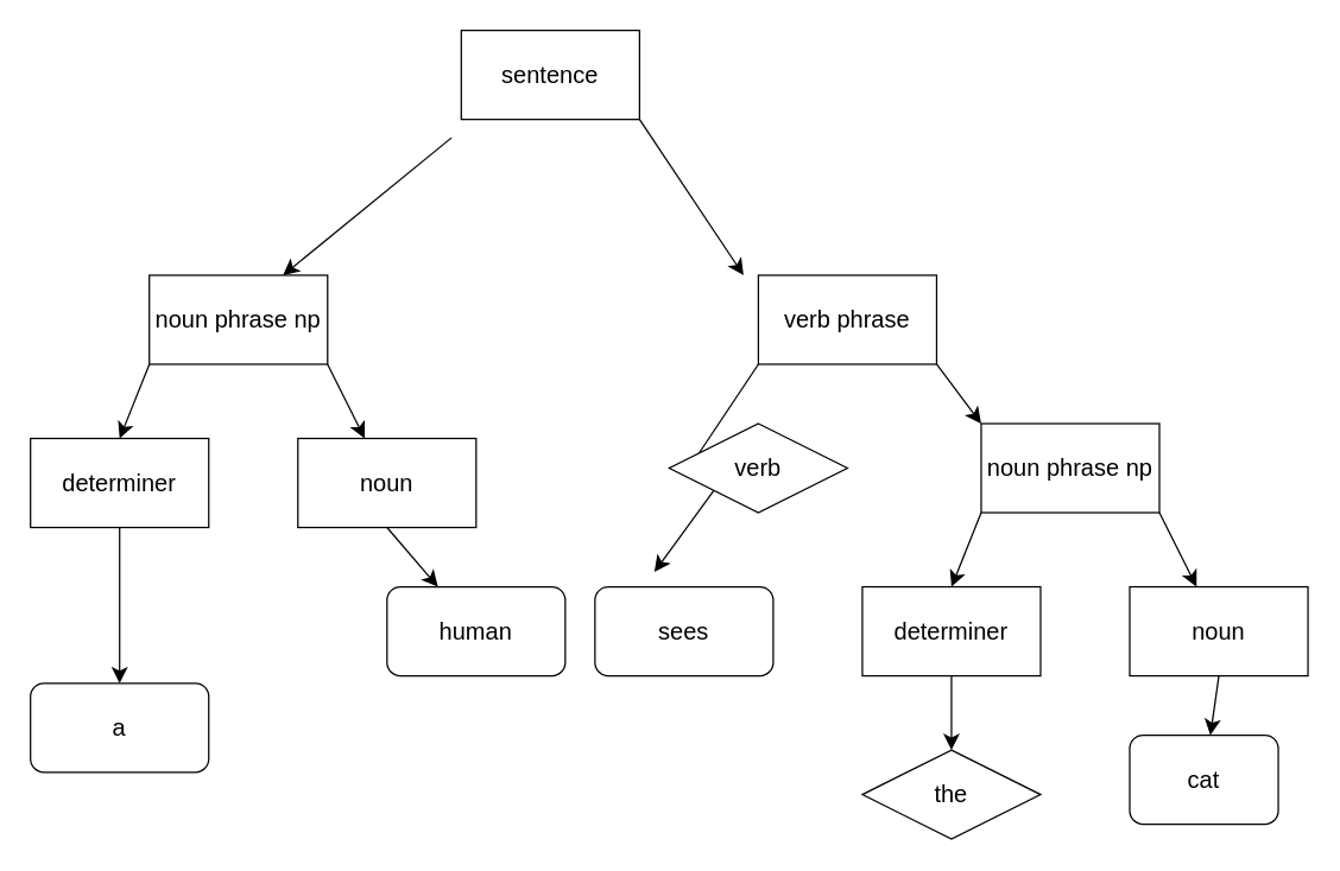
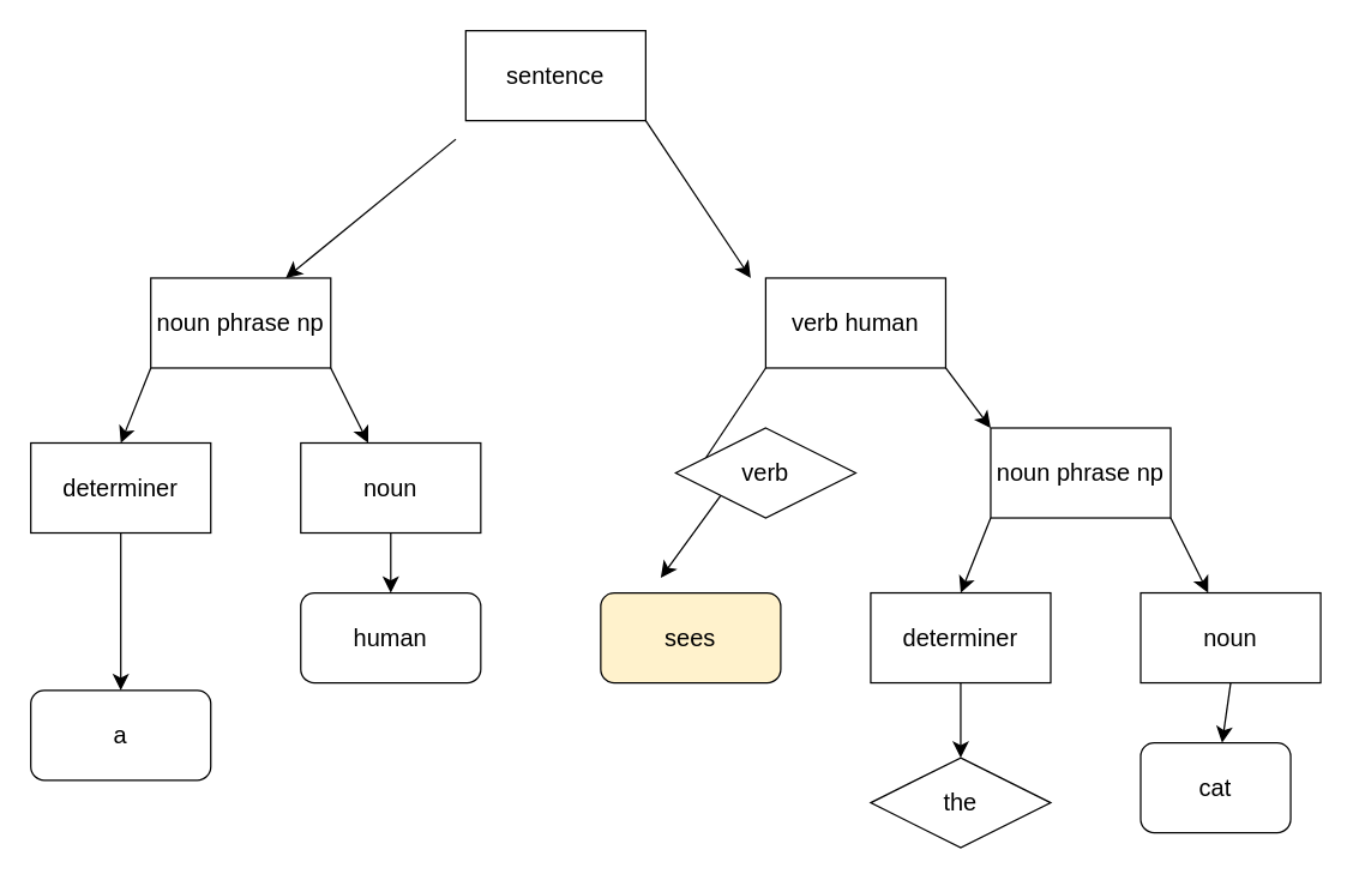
- <mxCell id="8" value="verb phrase" style="whiteSpace=wrap;html=1;fontSize=16;" vertex="1" parent="1"><mxGeometry x="510" y="185" width="120" height="60" as="geometry" /></mxCell>
+ <mxCell id="8" value="verb human" style="whiteSpace=wrap;html=1;fontSize=16;" vertex="1" parent="1"><mxGeometry x="510" y="185" width="120" height="60" as="geometry" /></mxCell>
- <mxCell id="14" value="human" style="rounded=1;whiteSpace=wrap;html=1;fontSize=16;" vertex="1" parent="1"><mxGeometry x="260" y="395" width="120" height="60" as="geometry" /></mxCell>
+ <mxCell id="14" value="human" style="rounded=1;whiteSpace=wrap;html=1;fontSize=16;" vertex="1" parent="1"><mxGeometry x="200" y="395" width="120" height="60" as="geometry" /></mxCell>
- <mxCell id="17" value="sees" style="rounded=1;whiteSpace=wrap;html=1;fontSize=16;" vertex="1" parent="1"><mxGeometry x="400" y="395" width="120" height="60" as="geometry" /></mxCell>
+ <mxCell id="17" value="sees" style="rounded=1;whiteSpace=wrap;html=1;fontSize=16;fillColor=#fff2cc;" vertex="1" parent="1"><mxGeometry x="400" y="395" width="120" height="60" as="geometry" /></mxCell>
